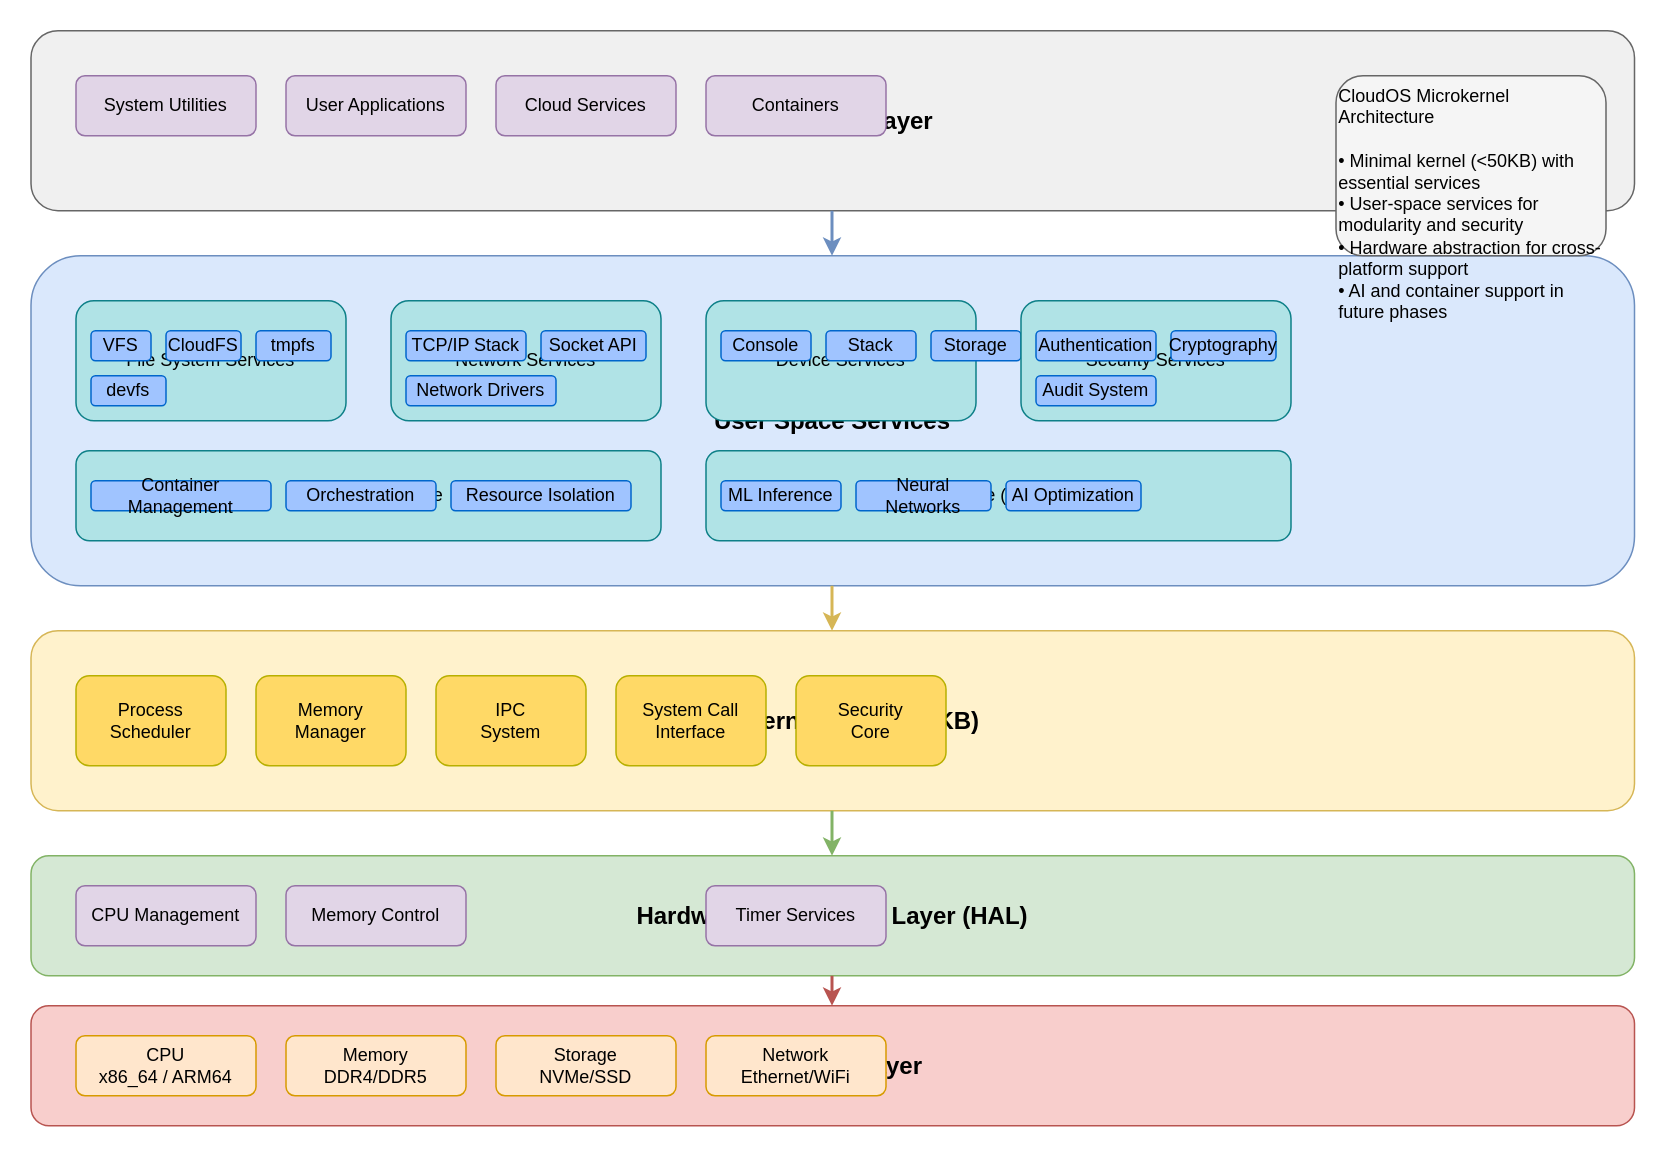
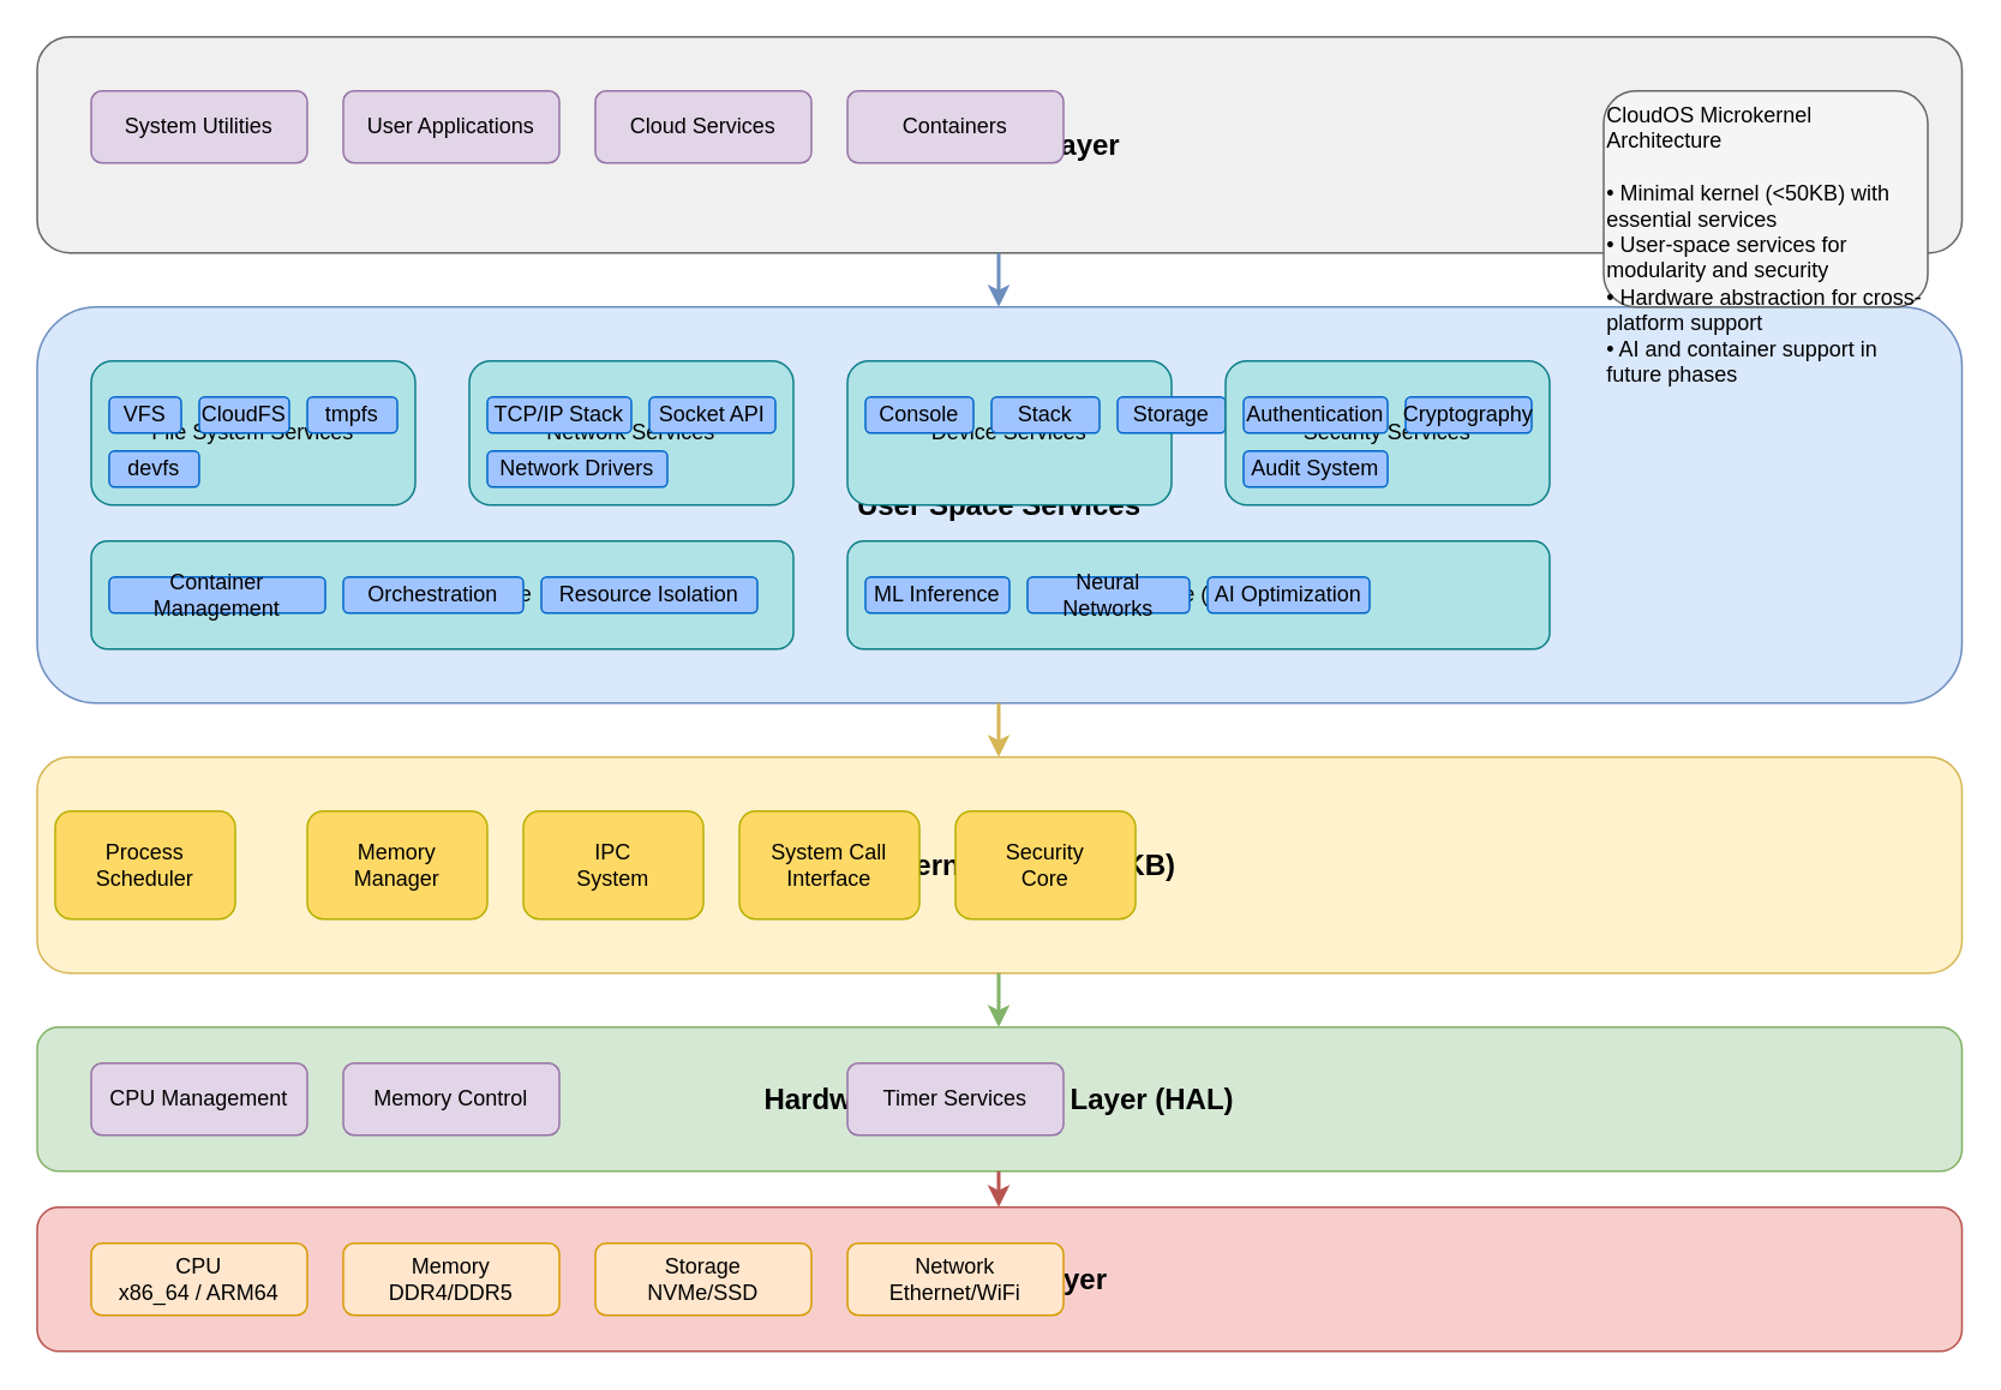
- <mxCell id="12" value="Process&#10;Scheduler" style="rounded=1;whiteSpace=wrap;html=1;fillColor=#ffd966;strokeColor=#b8b000" vertex="1" parent="1"><mxGeometry x="50" y="450" width="100" height="60" as="geometry" /></mxCell>
+ <mxCell id="12" value="Process&#10;Scheduler" style="rounded=1;whiteSpace=wrap;html=1;fillColor=#ffd966;strokeColor=#b8b000" vertex="1" parent="1"><mxGeometry x="30" y="450" width="100" height="60" as="geometry" /></mxCell>
